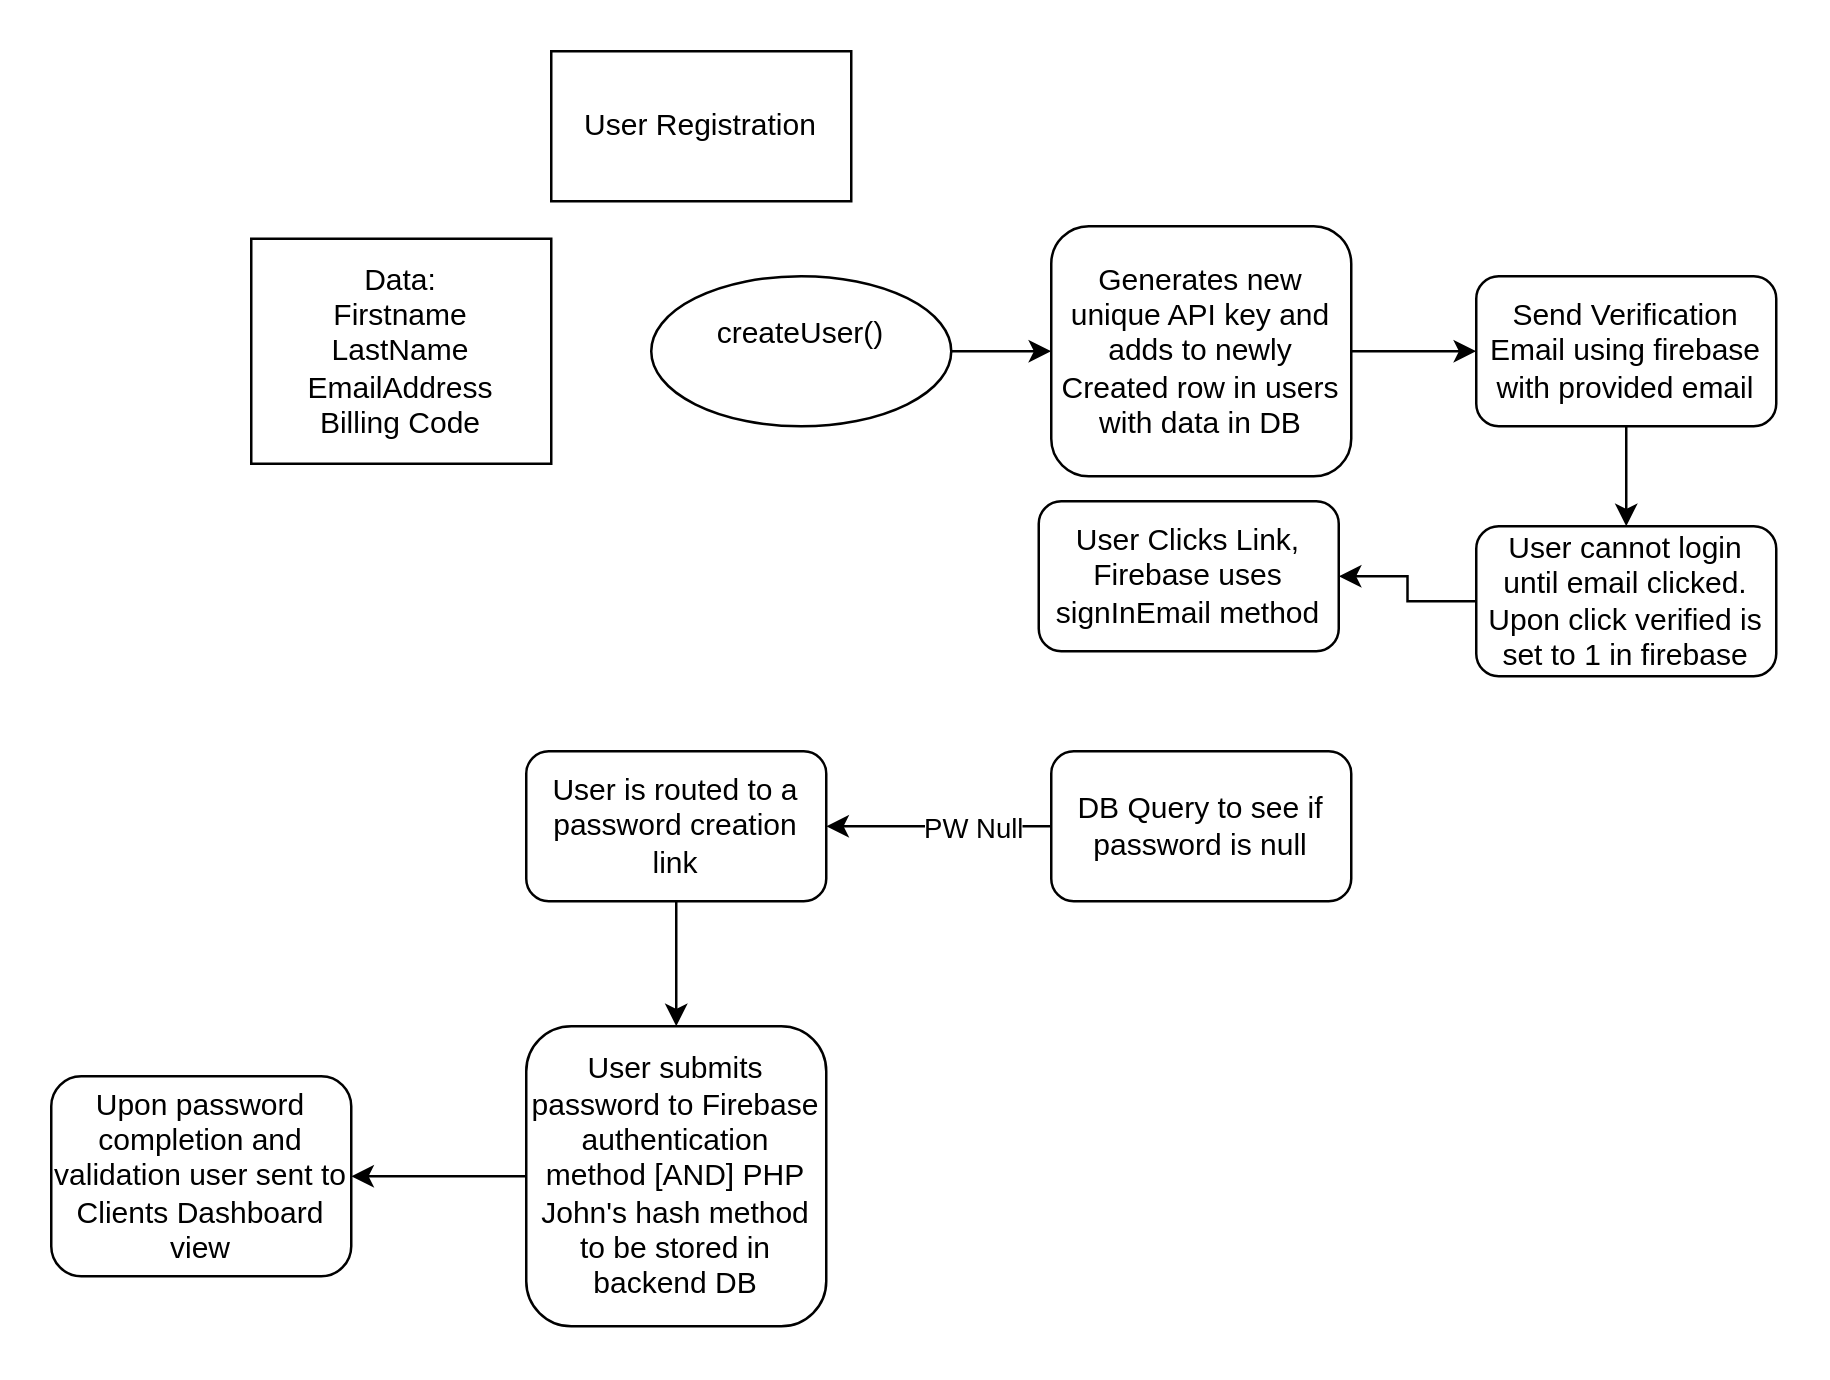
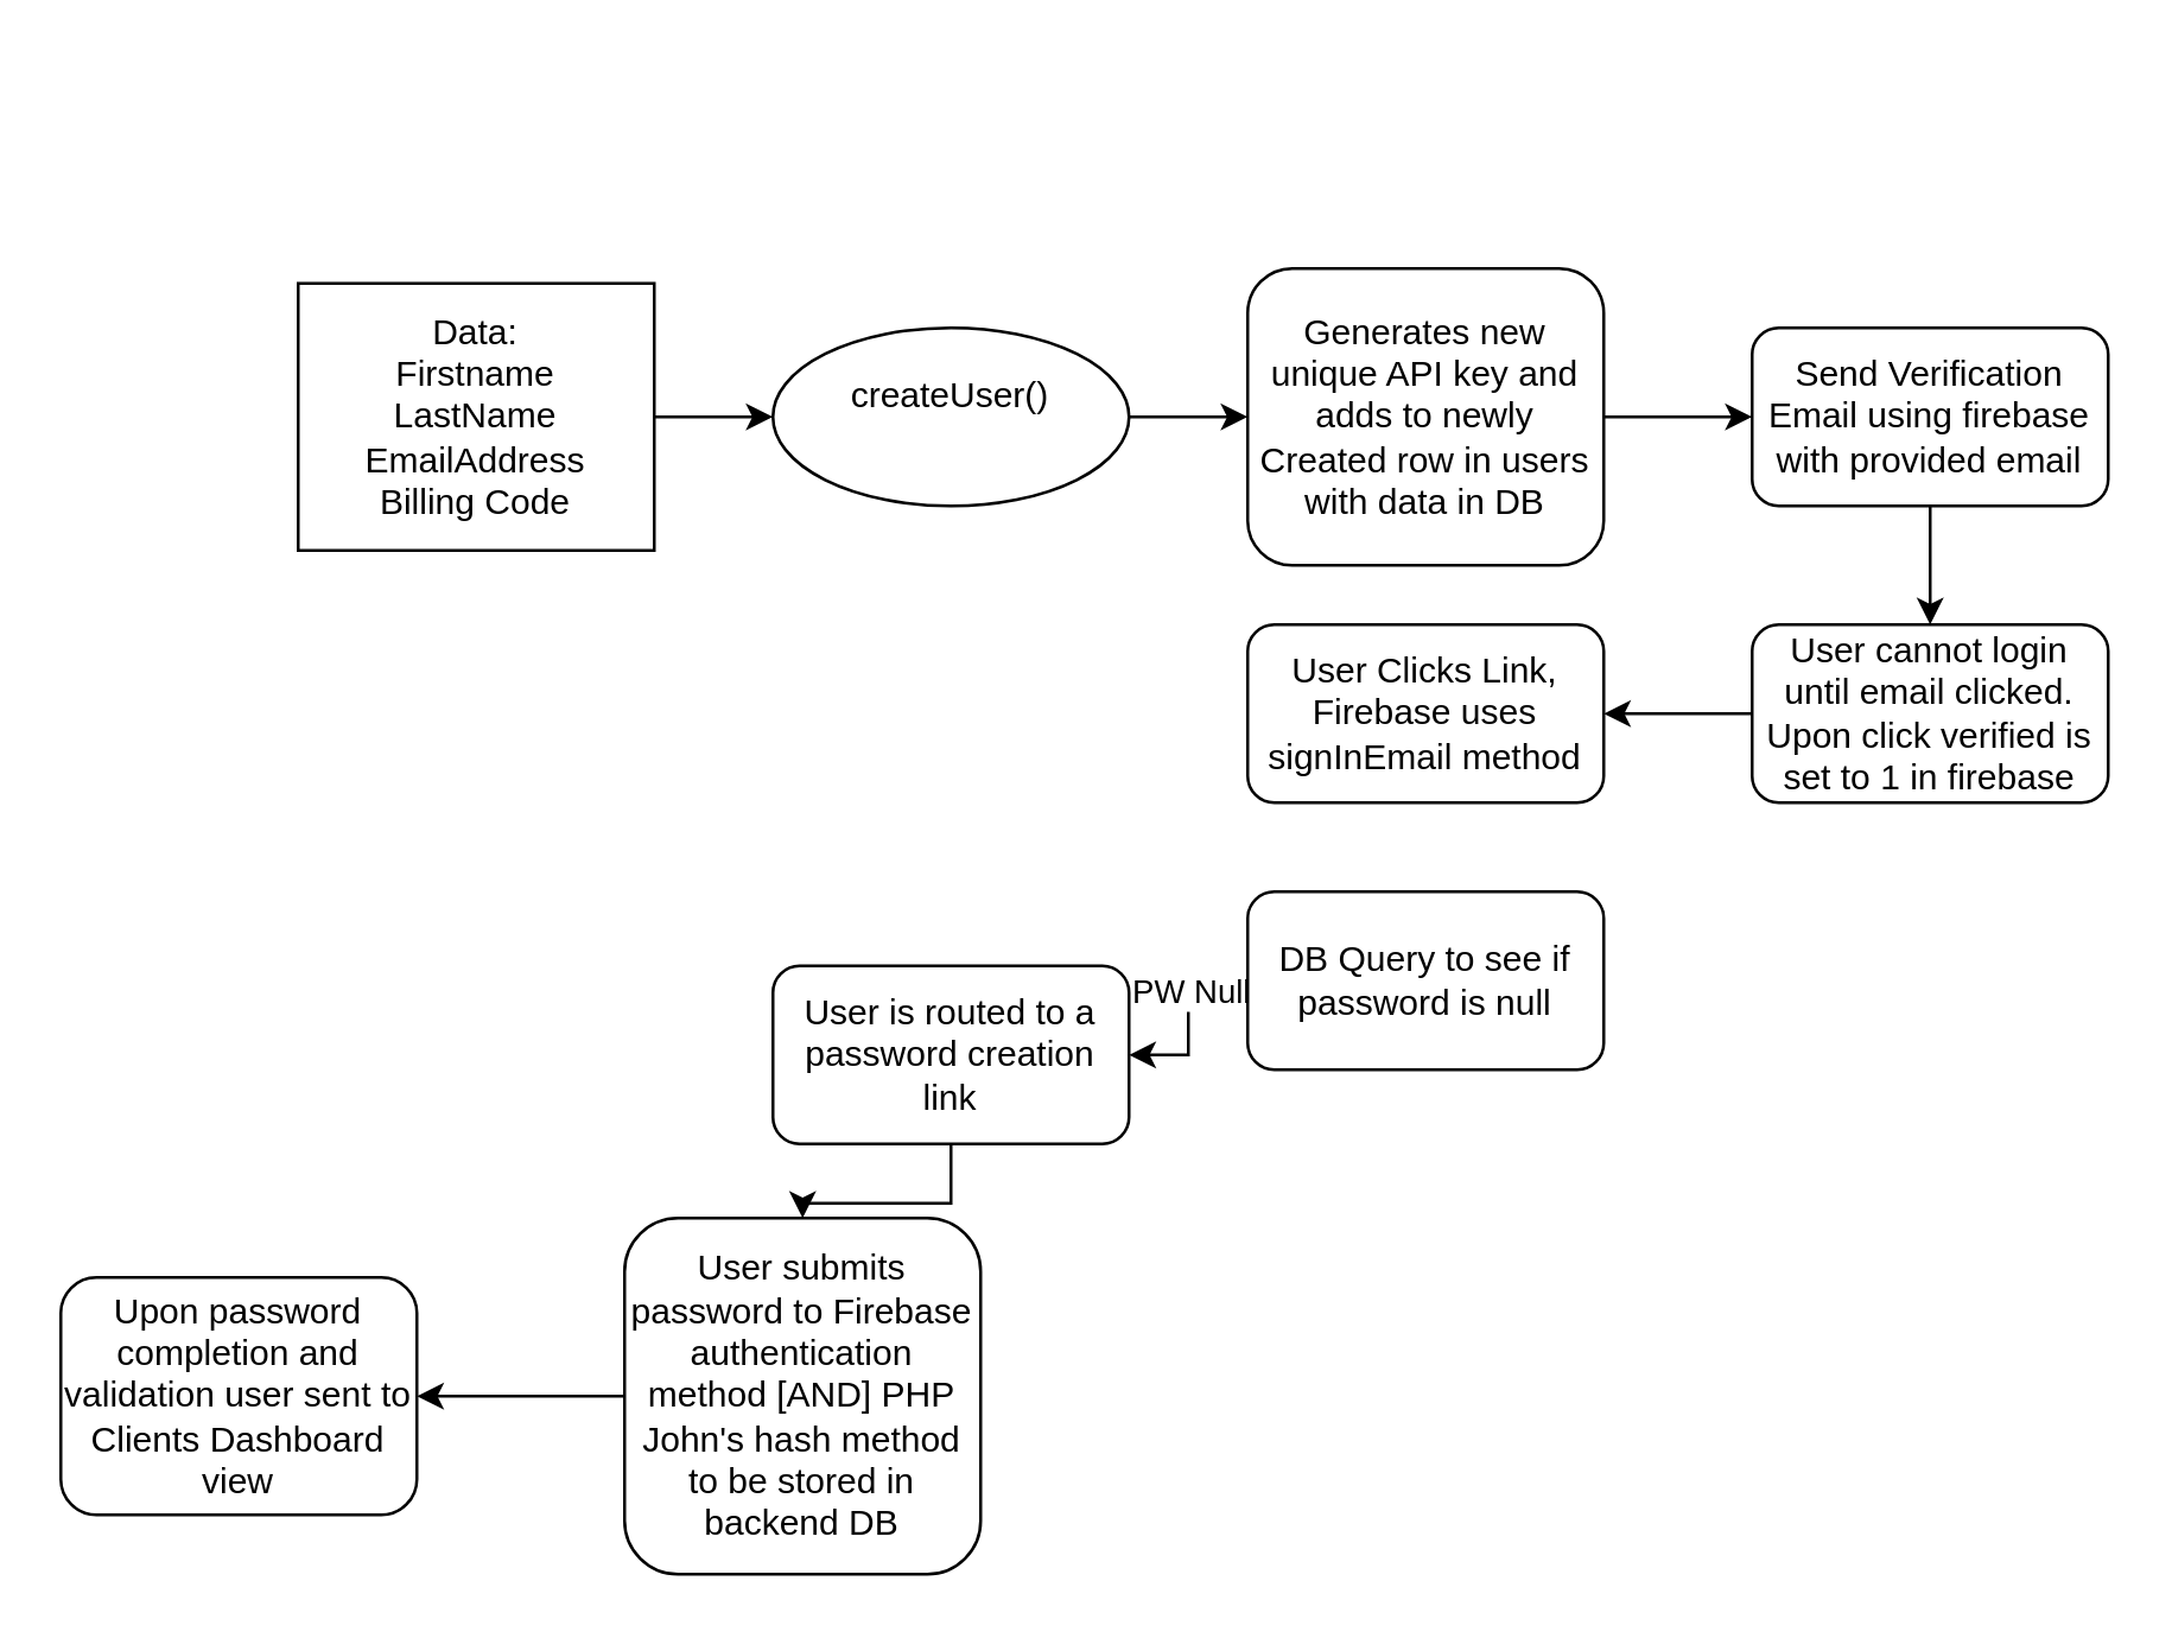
- <mxCell id="2" value="User Registration" style="rounded=0;whiteSpace=wrap;html=1;" vertex="1" parent="1"><mxGeometry x="220" width="120" height="60" as="geometry" y="20" /></mxCell>
+ <mxCell id="3" value="" style="edgeStyle=orthogonalEdgeStyle;rounded=0;orthogonalLoop=1;jettySize=auto;html=1;" edge="1" parent="1" source="4" target="6"><mxGeometry relative="1" as="geometry" /></mxCell>
- <mxCell id="13" value="User Clicks Link, Firebase uses signInEmail method" style="rounded=1;whiteSpace=wrap;html=1;" vertex="1" parent="1"><mxGeometry x="415" y="200" width="120" height="60" as="geometry" /></mxCell>
+ <mxCell id="13" value="User Clicks Link, Firebase uses signInEmail method" style="rounded=1;whiteSpace=wrap;html=1;" vertex="1" parent="1"><mxGeometry x="420" y="210" width="120" height="60" as="geometry" /></mxCell>
- <mxCell id="19" value="User is routed to a password creation link" style="rounded=1;whiteSpace=wrap;html=1;" vertex="1" parent="1"><mxGeometry x="210" y="300" width="120" height="60" as="geometry" /></mxCell>
+ <mxCell id="19" value="User is routed to a password creation link" style="rounded=1;whiteSpace=wrap;html=1;" vertex="1" parent="1"><mxGeometry x="260" y="325" width="120" height="60" as="geometry" /></mxCell>
